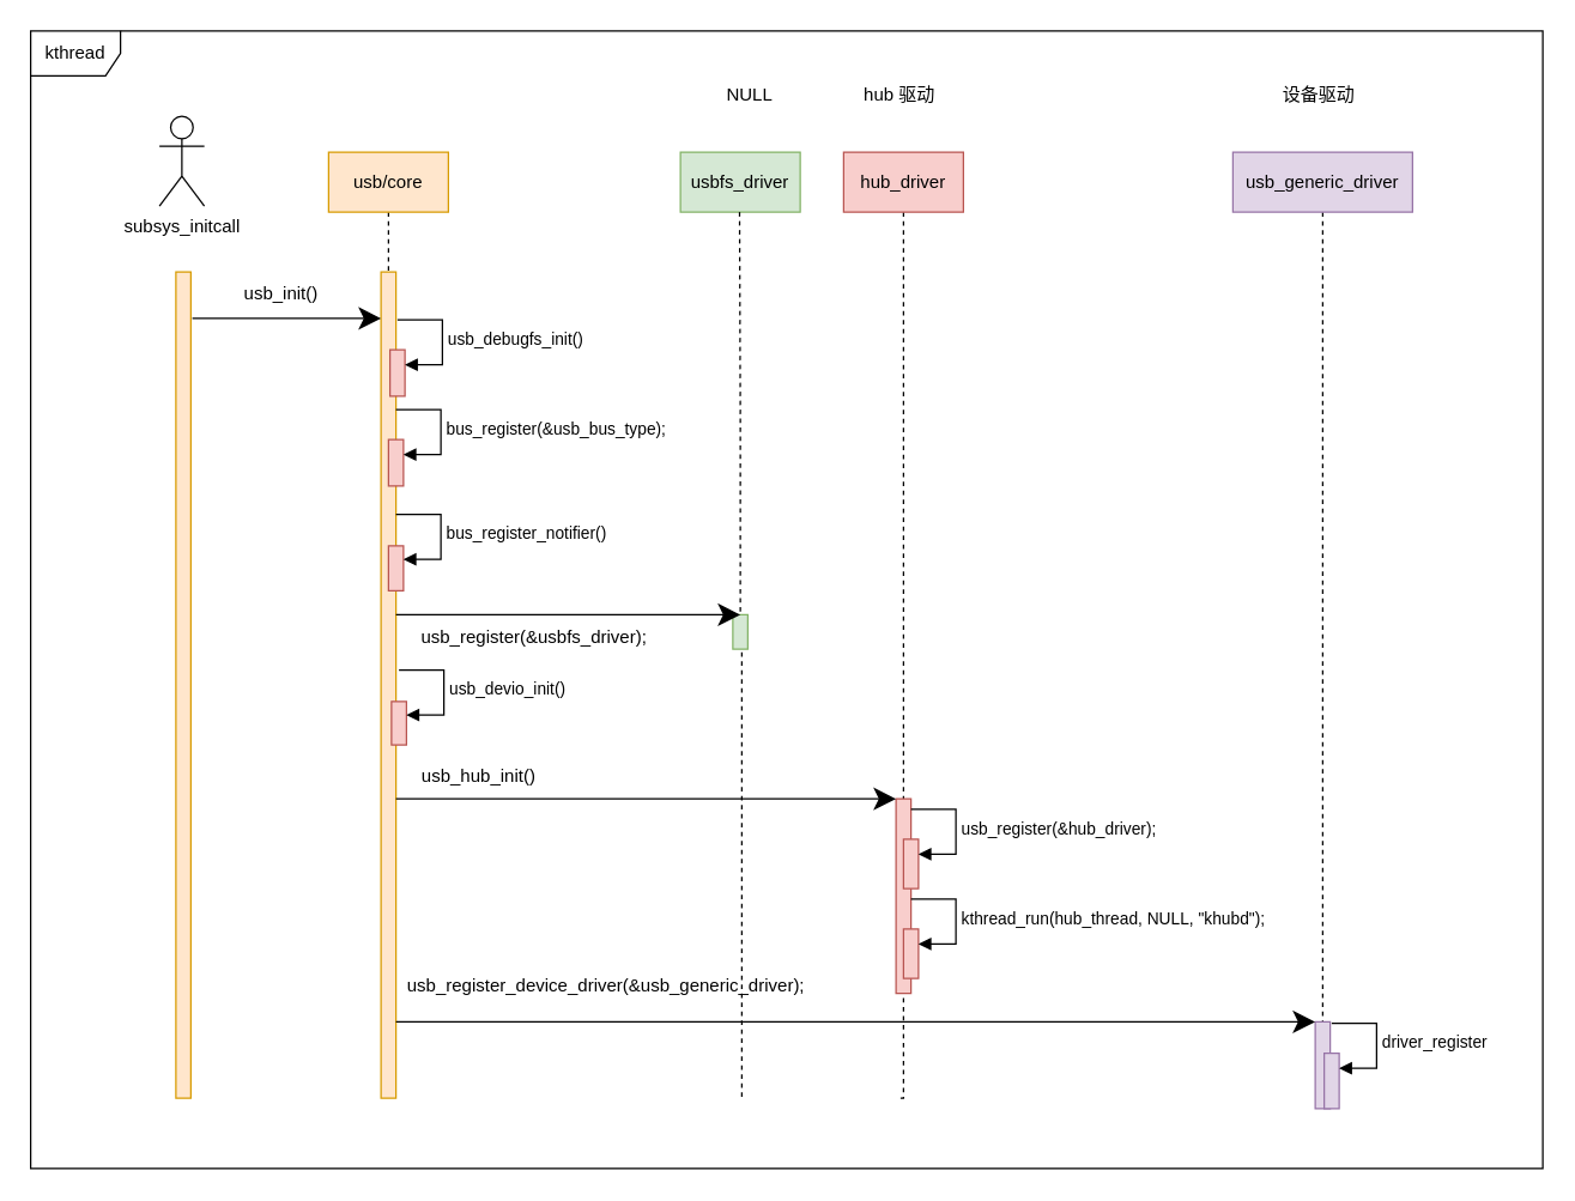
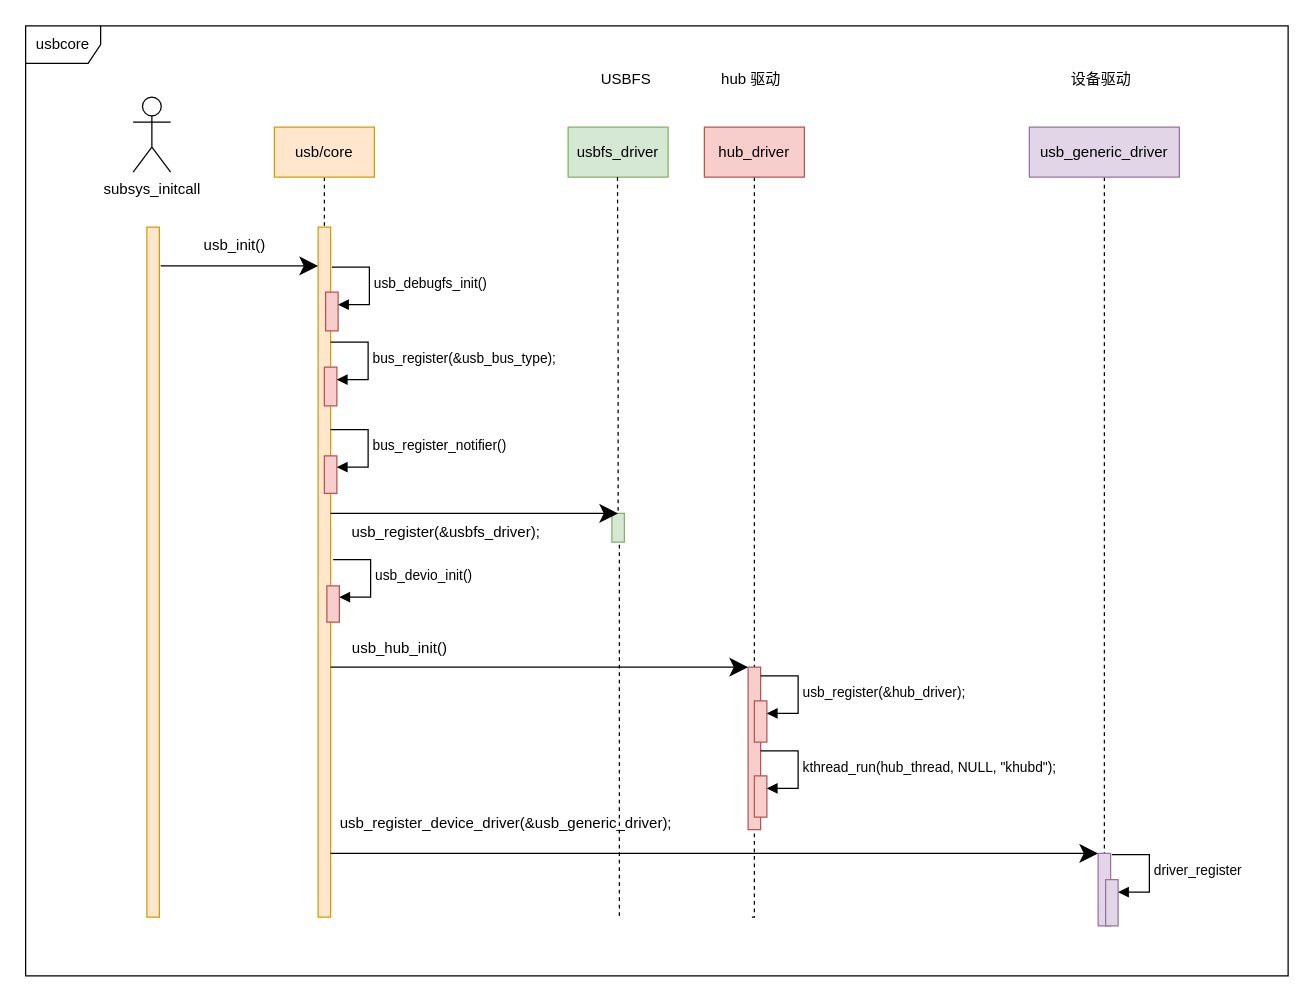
- <mxCell id="41" value="kthread" style="shape=umlFrame;whiteSpace=wrap;html=1;pointerEvents=0;" vertex="1" parent="1"><mxGeometry x="20" y="20" width="1010" height="760" as="geometry" /></mxCell>
+ <mxCell id="41" value="usbcore" style="shape=umlFrame;whiteSpace=wrap;html=1;pointerEvents=0;" vertex="1" parent="1"><mxGeometry x="20" y="20" width="1010" height="760" as="geometry" /></mxCell>
- <mxCell id="44" value="NULL" style="text;html=1;align=center;verticalAlign=middle;resizable=0;points=[];autosize=1;strokeColor=none;fillColor=none;" vertex="1" parent="1"><mxGeometry x="470" y="48" width="60" height="30" as="geometry" /></mxCell>
+ <mxCell id="44" value="USBFS" style="text;html=1;align=center;verticalAlign=middle;resizable=0;points=[];autosize=1;strokeColor=none;fillColor=none;" vertex="1" parent="1"><mxGeometry x="470" y="48" width="60" height="30" as="geometry" /></mxCell>
